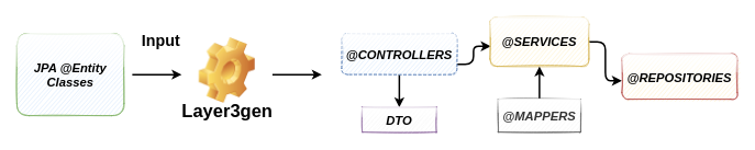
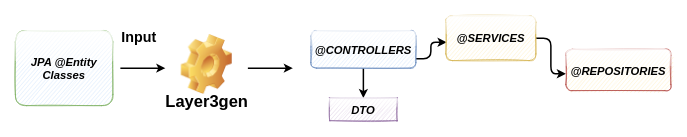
- <mxCell id="5" value="Input" style="text;html=1;strokeColor=none;fillColor=none;align=center;verticalAlign=middle;whiteSpace=wrap;rounded=0;shadow=0;glass=1;sketch=0;fontSize=19;fontStyle=1" parent="1" vertex="1"><mxGeometry x="175" y="40" width="40" height="20" as="geometry" /></mxCell>
+ <mxCell id="5" value="Input" style="text;html=1;strokeColor=none;fillColor=none;align=center;verticalAlign=middle;whiteSpace=wrap;rounded=0;shadow=0;glass=1;sketch=0;fontSize=19;fontStyle=1" parent="1" vertex="1"><mxGeometry x="165" y="40" width="40" height="20" as="geometry" /></mxCell>
- <mxCell id="8" value="@CONTROLLERS" style="rounded=1;whiteSpace=wrap;html=1;fillColor=#dae8fc;strokeColor=#6c8ebf;glass=1;shadow=0;sketch=1;fontSize=15;fontStyle=3;dashed=1;" parent="1" vertex="1"><mxGeometry x="414" y="40" width="140" height="50" as="geometry" /></mxCell>
+ <mxCell id="8" value="@CONTROLLERS" style="rounded=1;whiteSpace=wrap;html=1;fillColor=#dae8fc;strokeColor=#6c8ebf;glass=1;shadow=0;sketch=1;fontSize=15;fontStyle=3" parent="1" vertex="1"><mxGeometry x="414" y="40" width="140" height="50" as="geometry" /></mxCell>
- <mxCell id="13" style="edgeStyle=orthogonalEdgeStyle;orthogonalLoop=1;jettySize=auto;html=1;exitX=0.5;exitY=0;exitDx=0;exitDy=0;entryX=0.5;entryY=1;entryDx=0;entryDy=0;fontSize=19;fontColor=#000000;curved=1;strokeWidth=2;fillColor=#dae8fc;" parent="1" source="14" target="10" edge="1"><mxGeometry relative="1" as="geometry" /></mxCell>
- <mxCell id="14" value="@MAPPERS" style="rounded=1;whiteSpace=wrap;html=1;fillColor=#f5f5f5;strokeColor=#666666;glass=1;shadow=0;sketch=1;fontSize=15;fontStyle=3;arcSize=0;fontColor=#333333;" parent="1" vertex="1"><mxGeometry x="604" y="120" width="100" height="40" as="geometry" /></mxCell>
- <mxCell id="12" value="DTO" style="rounded=1;whiteSpace=wrap;html=1;fillColor=#f5f5f5;strokeColor=#9673a6;glass=1;shadow=0;sketch=1;fontSize=15;fontStyle=3;arcSize=0;" parent="1" vertex="1"><mxGeometry x="439" y="130" width="90" height="30" as="geometry" /></mxCell>
+ <mxCell id="12" value="DTO" style="rounded=1;whiteSpace=wrap;html=1;fillColor=#e1d5e7;strokeColor=#9673a6;glass=1;shadow=0;sketch=1;fontSize=15;fontStyle=3;arcSize=0;" parent="1" vertex="1"><mxGeometry x="439" y="130" width="90" height="30" as="geometry" /></mxCell>
